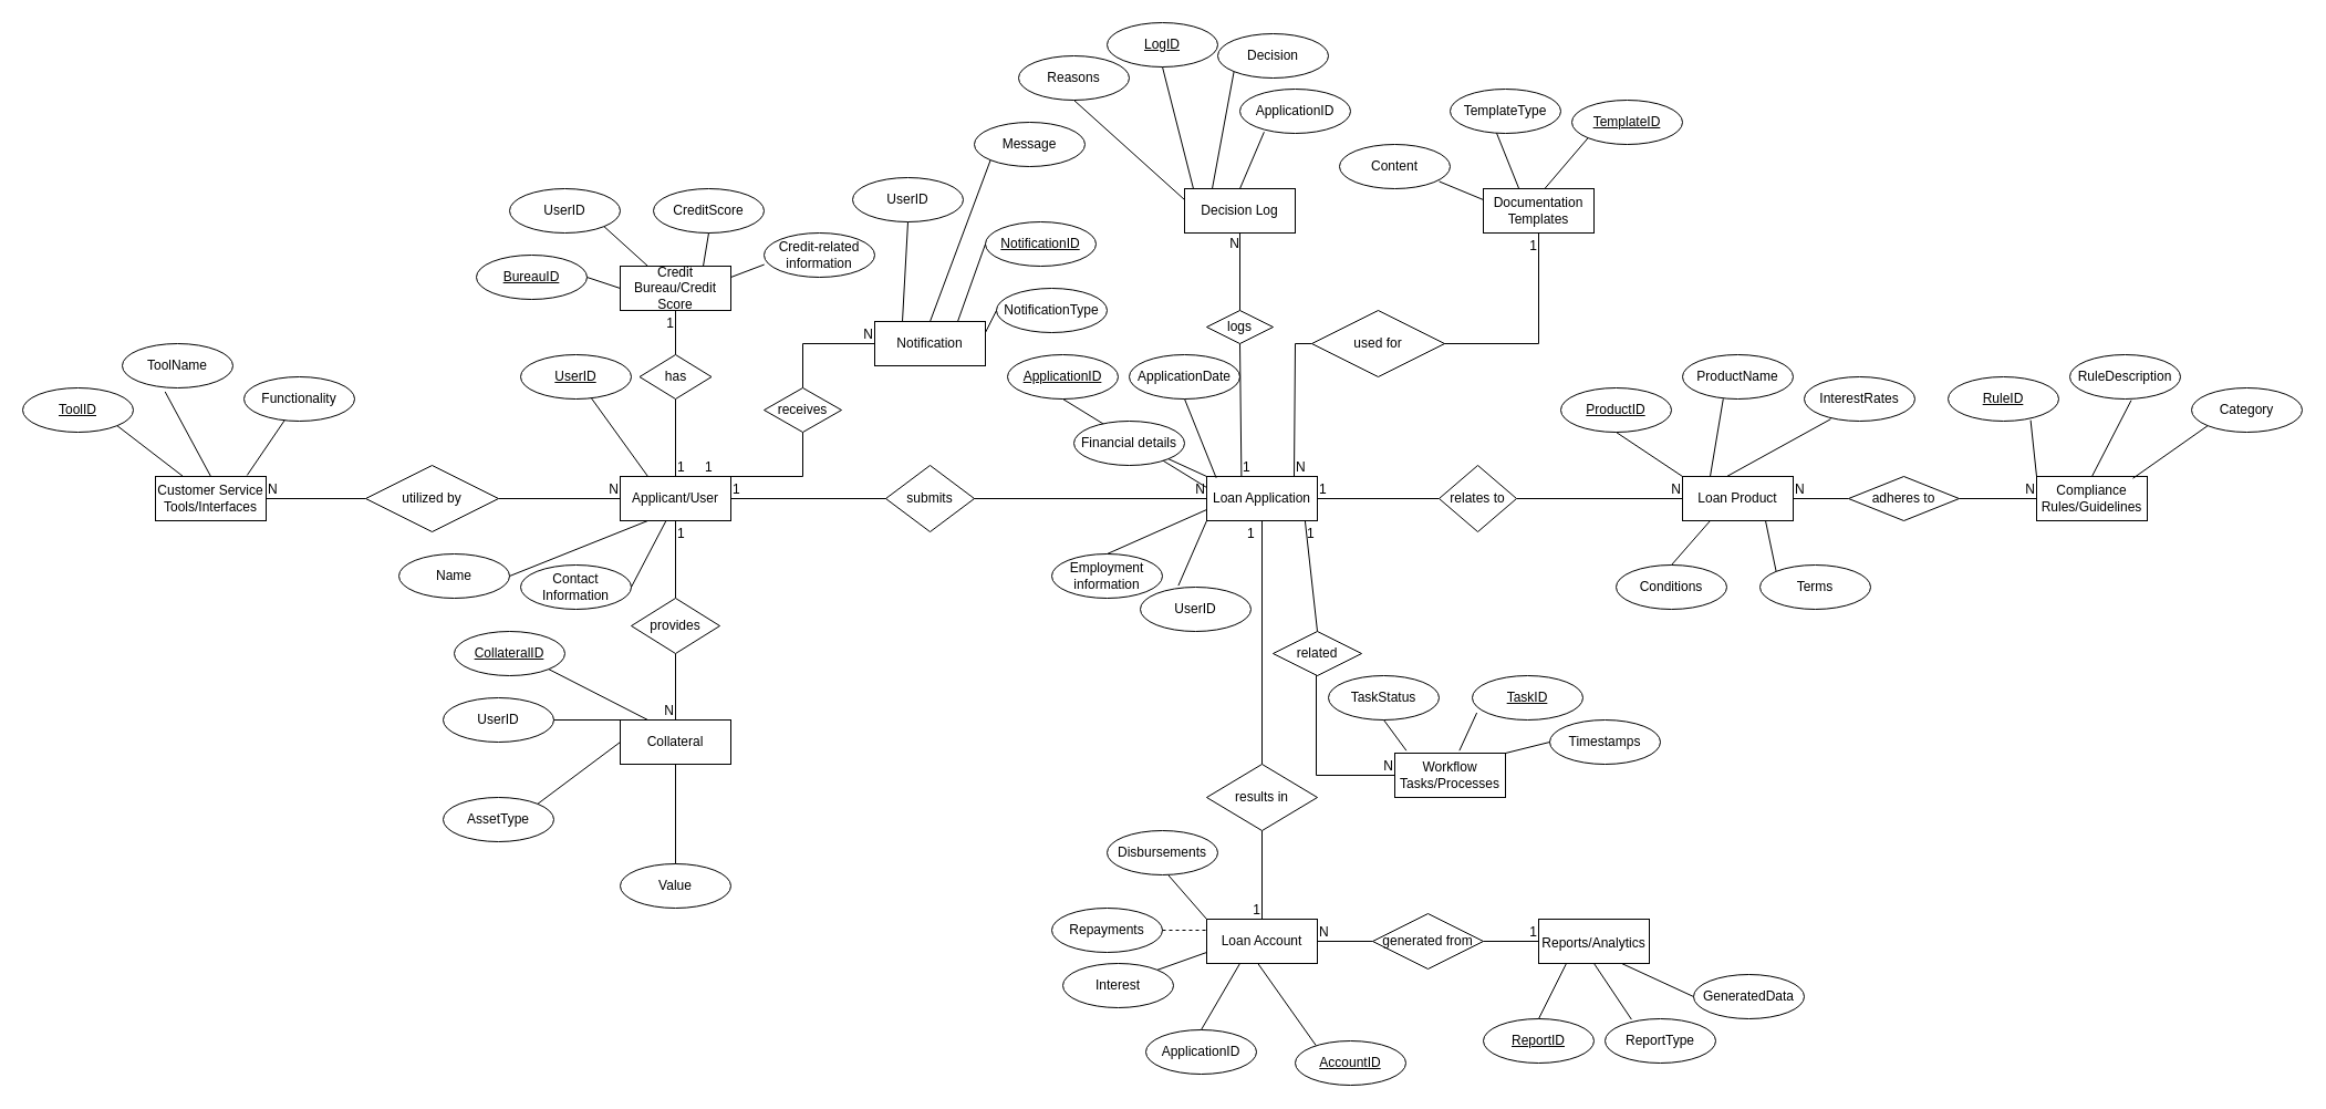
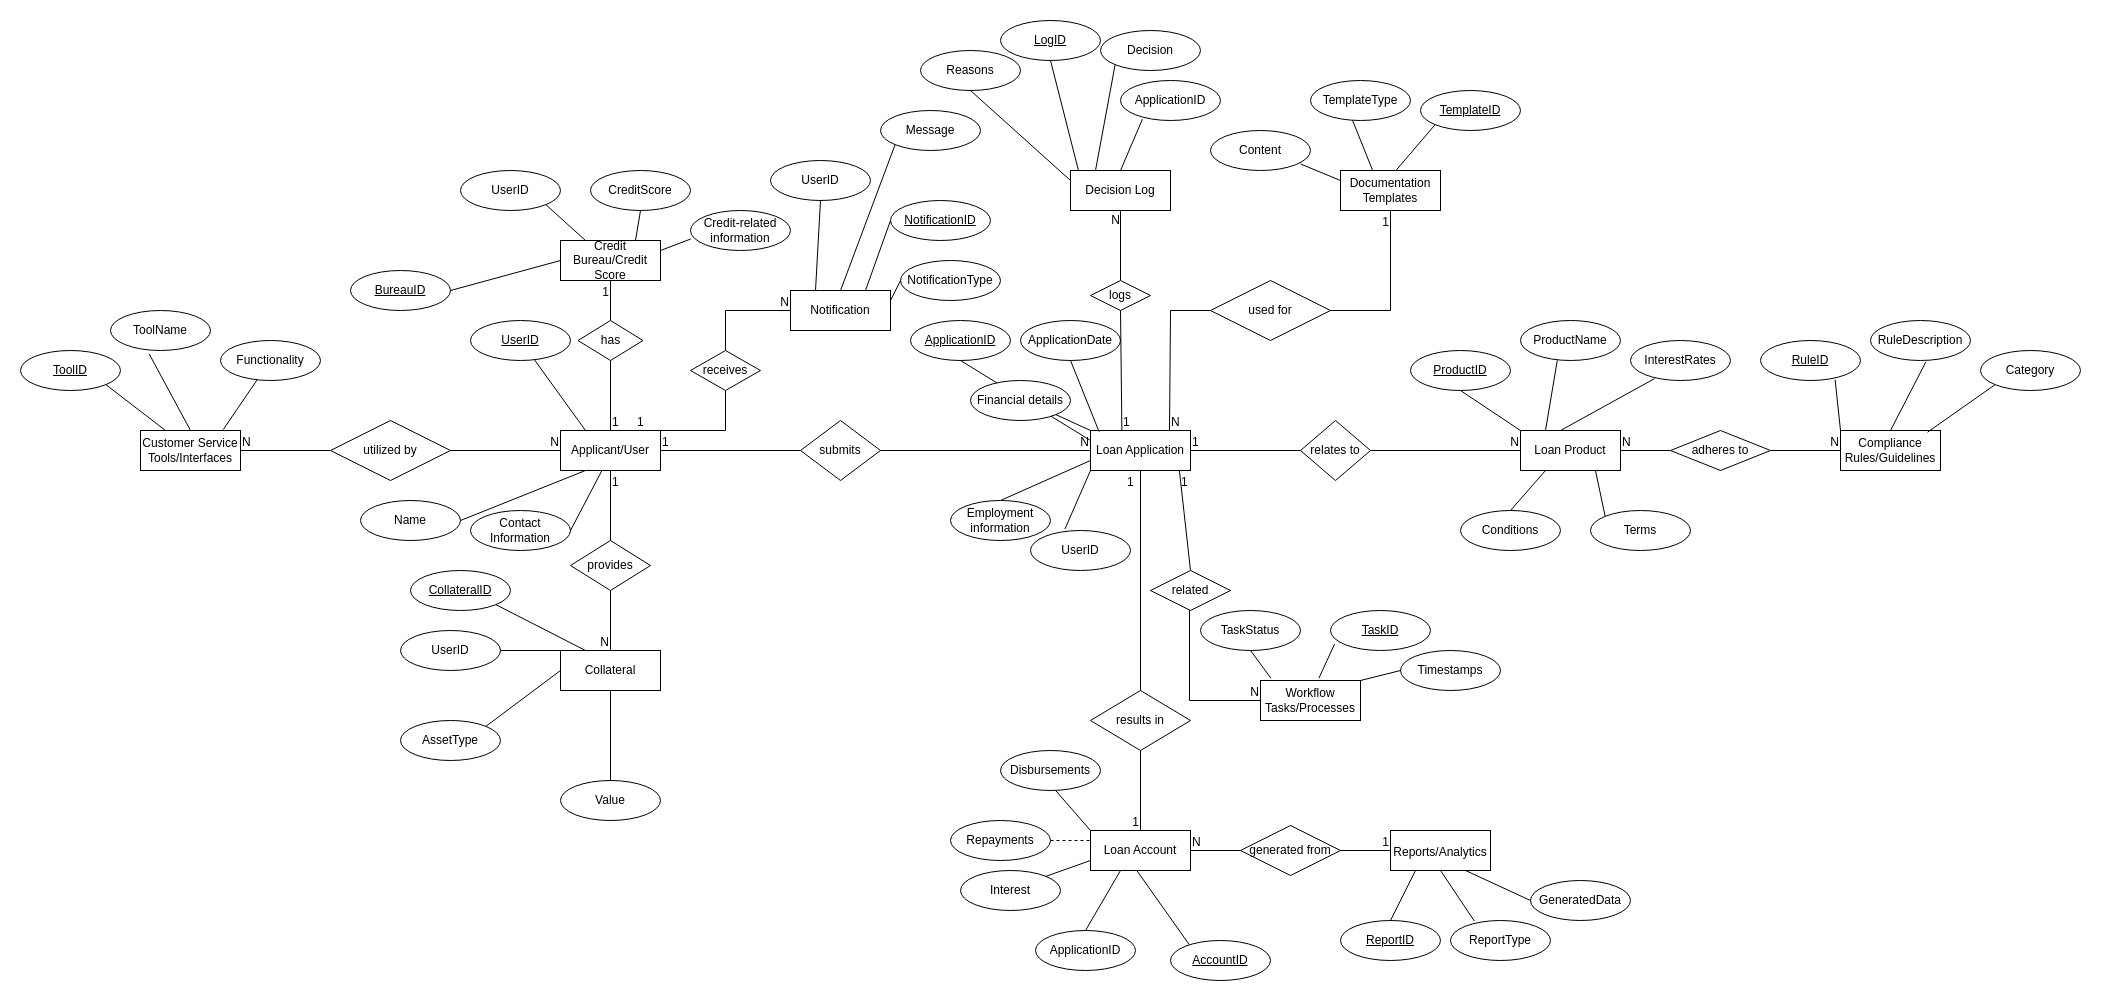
- <mxCell id="62" value="BureauID" style="ellipse;whiteSpace=wrap;html=1;align=center;fontStyle=4;" parent="1" vertex="1"><mxGeometry x="430" y="230" width="100" height="40" as="geometry" /></mxCell>
+ <mxCell id="62" value="BureauID" style="ellipse;whiteSpace=wrap;html=1;align=center;fontStyle=4;" parent="1" vertex="1"><mxGeometry x="350" y="270" width="100" height="40" as="geometry" /></mxCell>
- <mxCell id="152" value="used for" style="shape=rhombus;perimeter=rhombusPerimeter;whiteSpace=wrap;html=1;align=center;" vertex="1" parent="1"><mxGeometry x="1185" y="280" width="120" height="60" as="geometry" /></mxCell>
+ <mxCell id="152" value="used for" style="shape=rhombus;perimeter=rhombusPerimeter;whiteSpace=wrap;html=1;align=center;" vertex="1" parent="1"><mxGeometry x="1210" y="280" width="120" height="60" as="geometry" /></mxCell>
